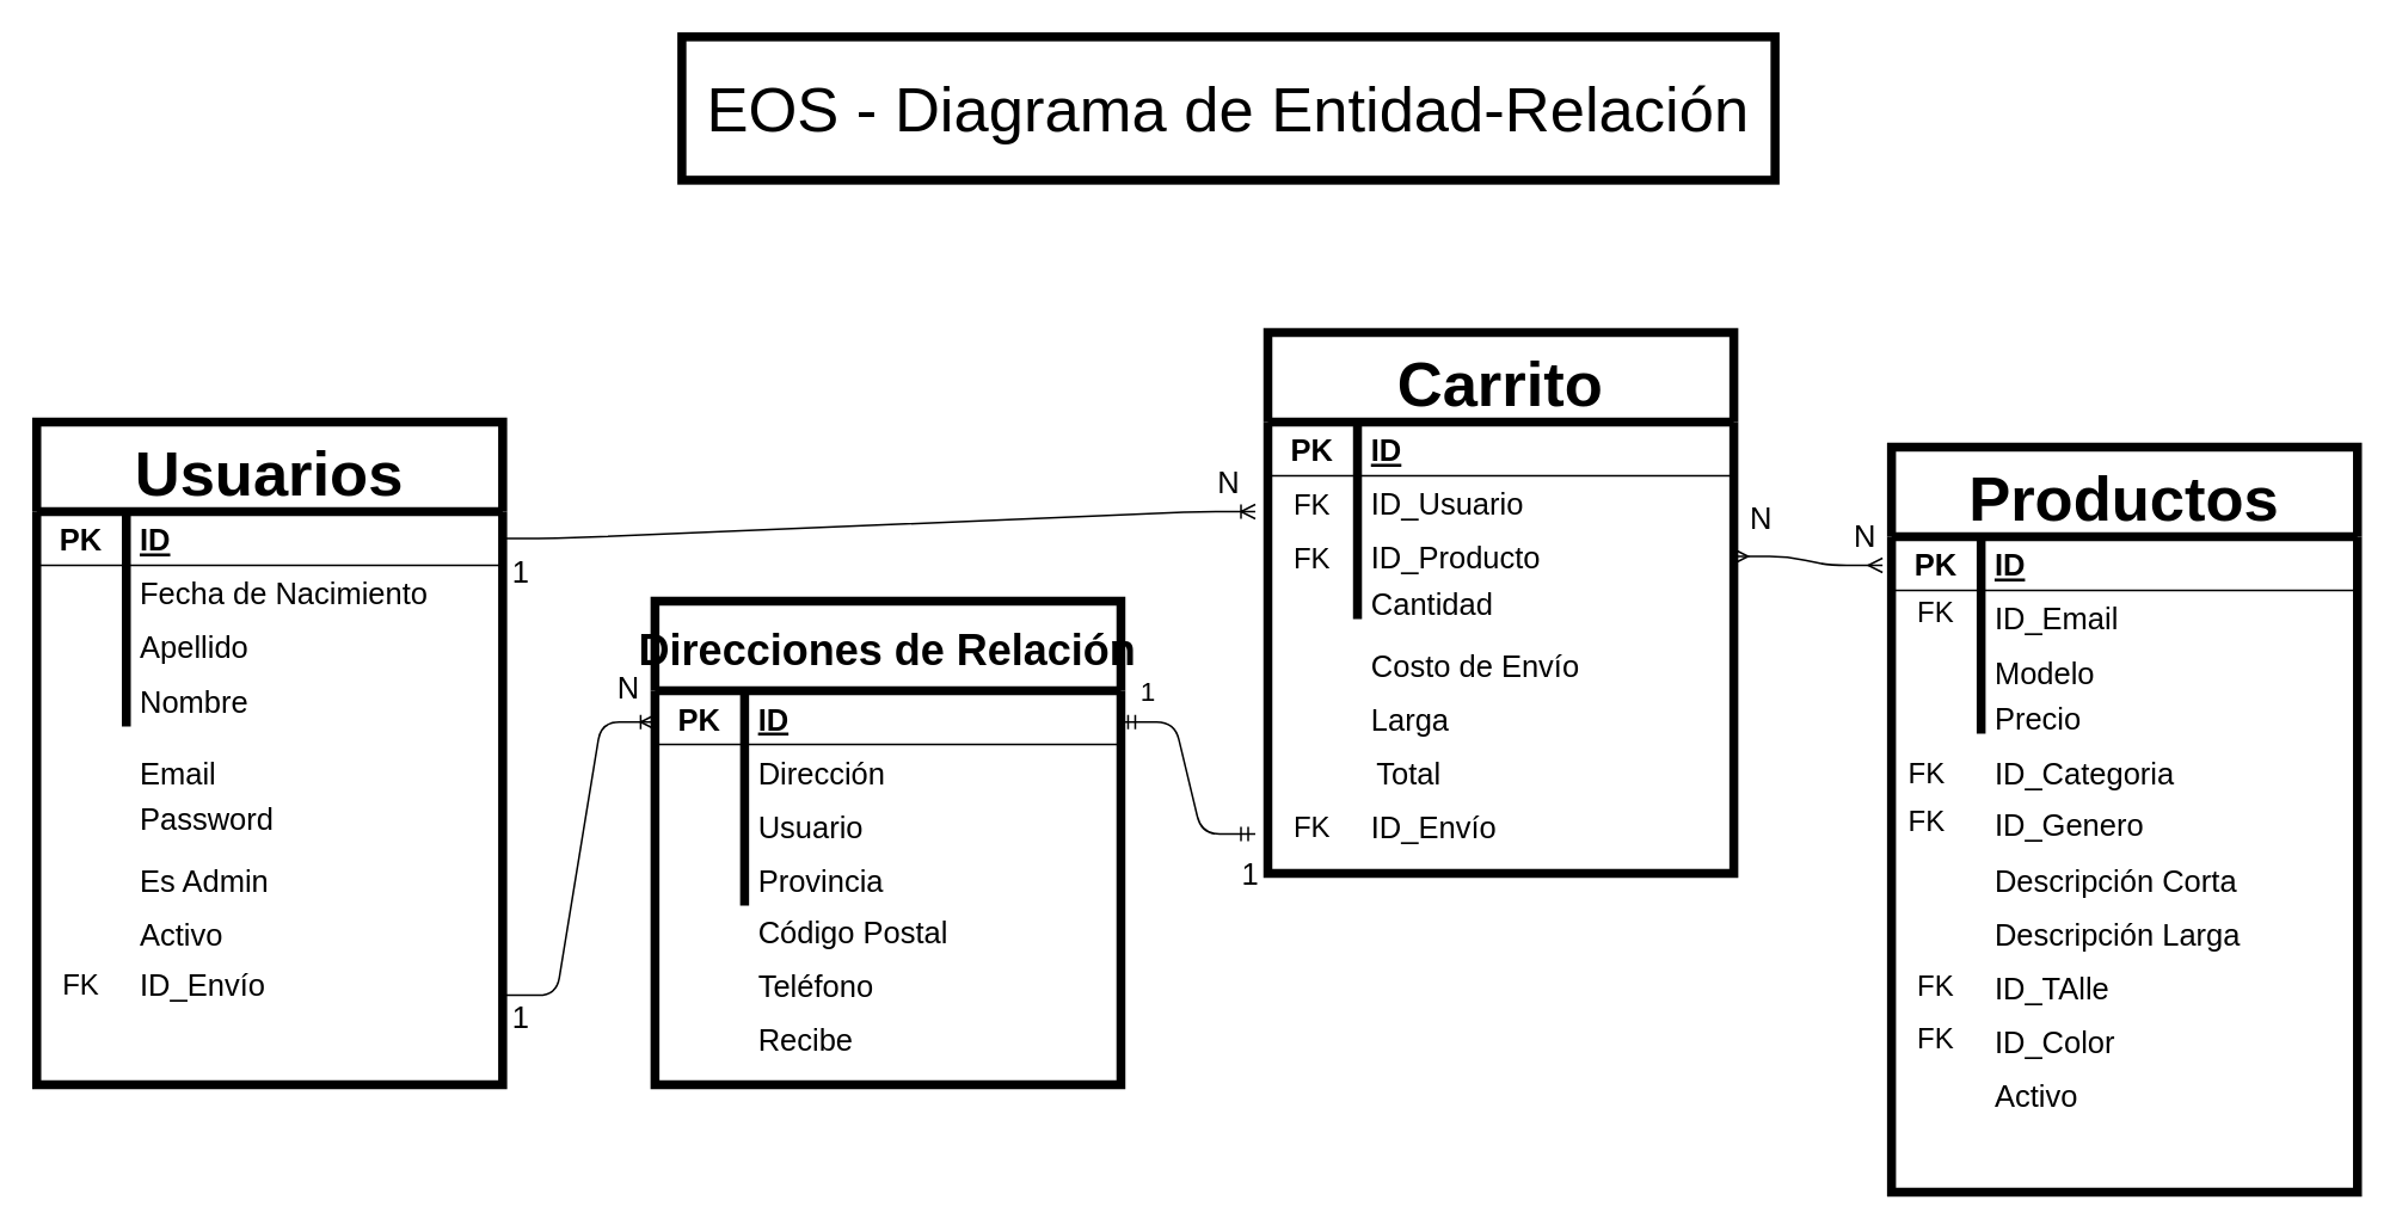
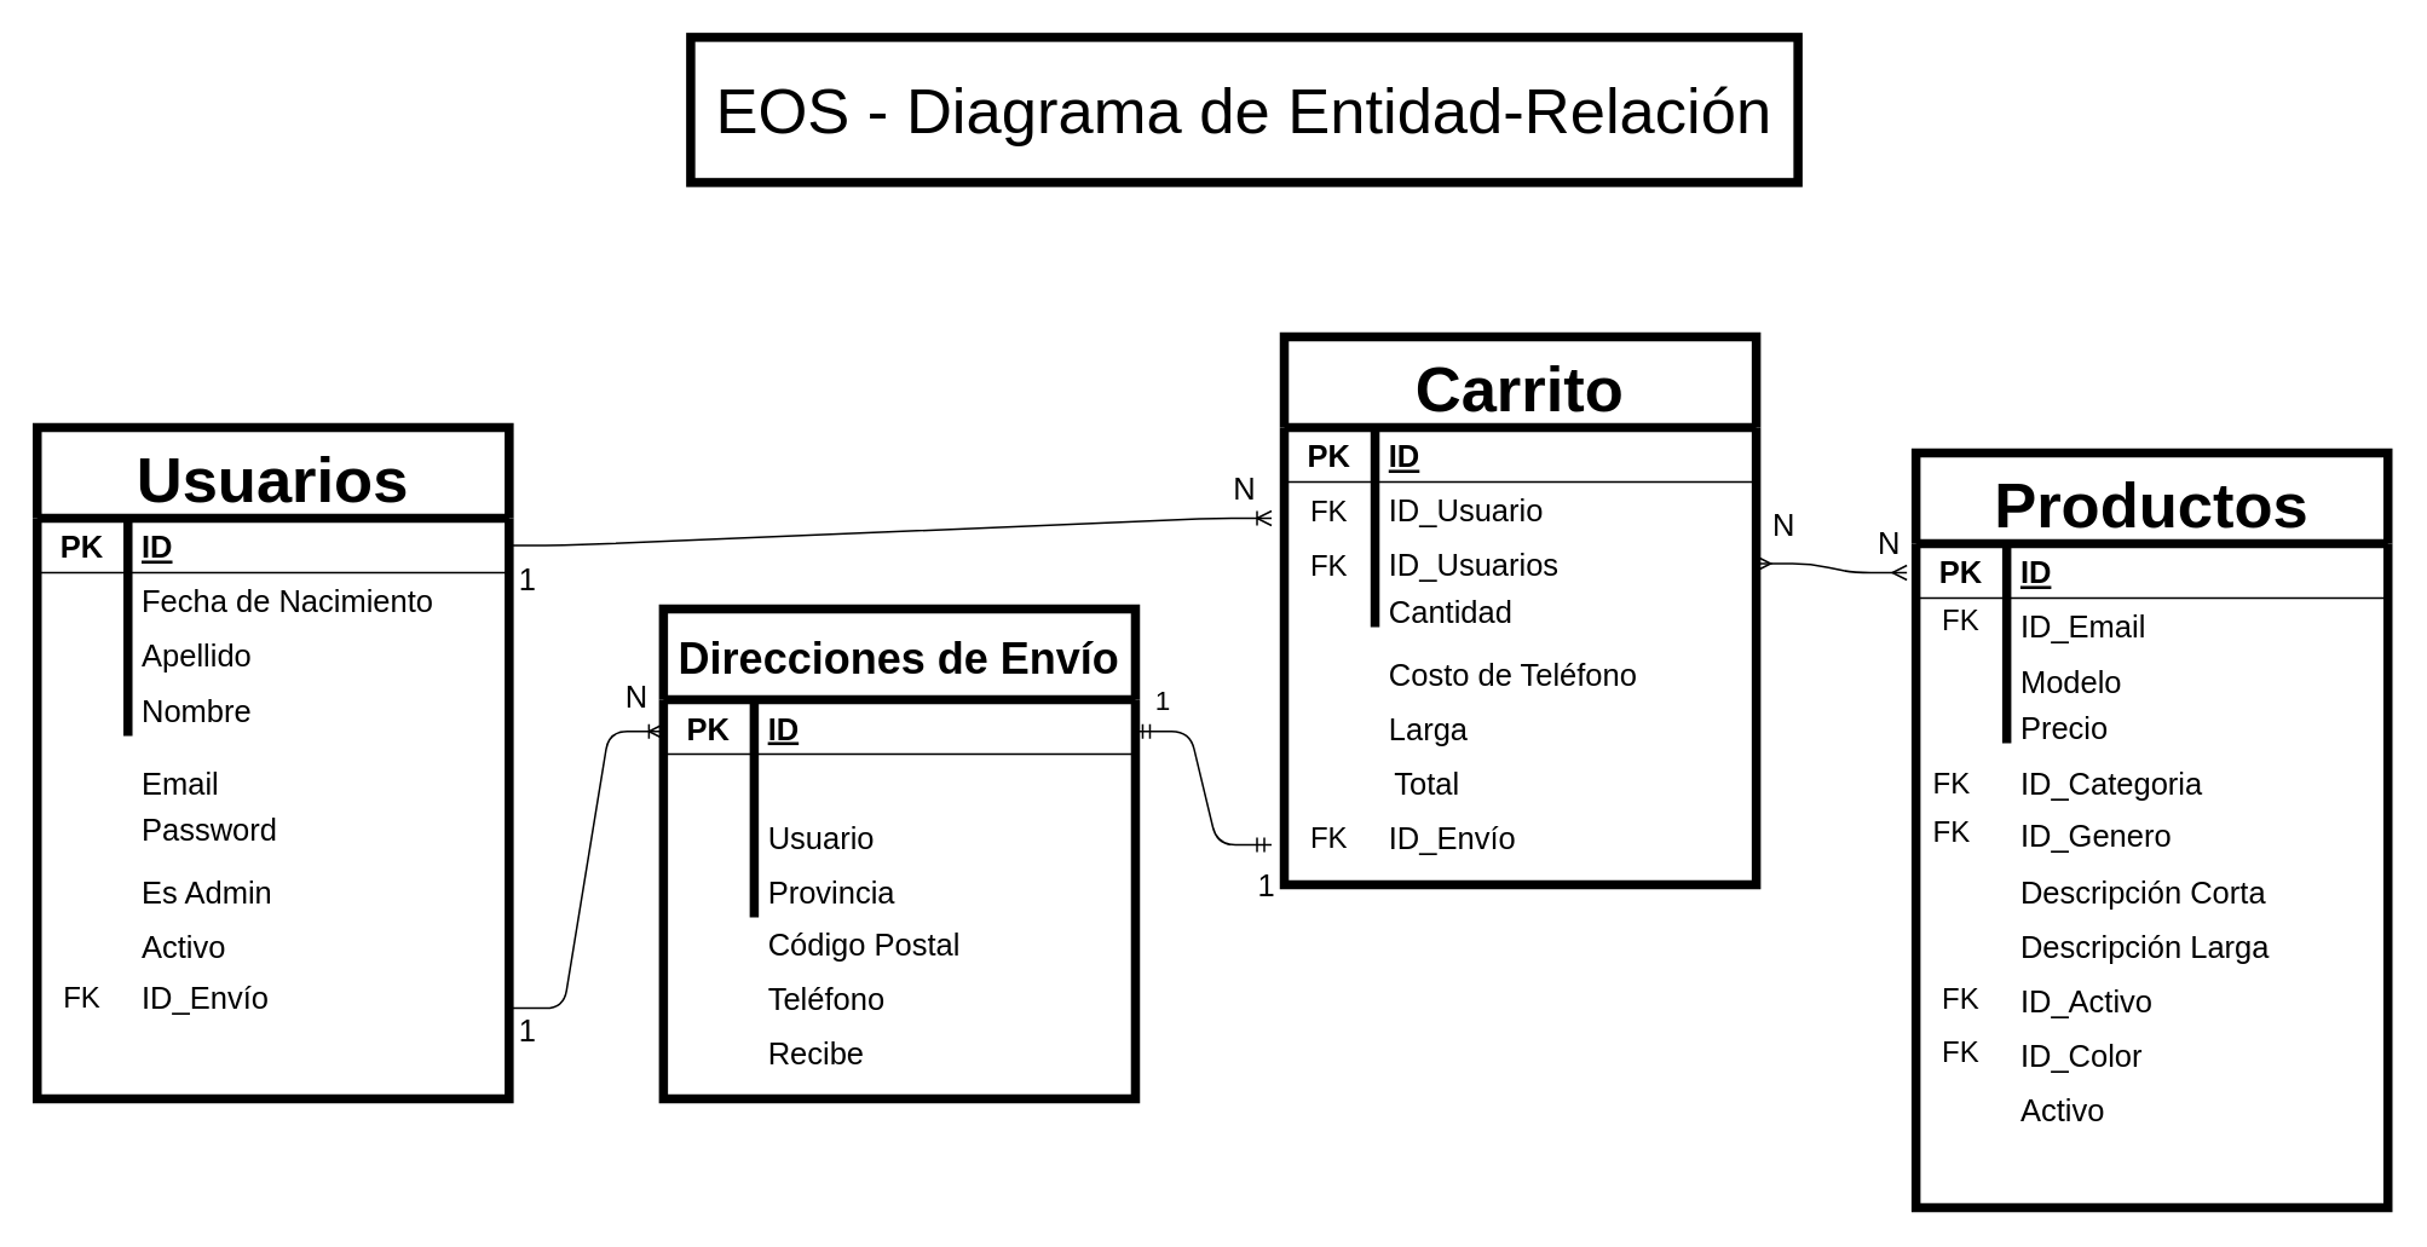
- <mxCell id="31" value="ID_Producto" style="shape=partialRectangle;connectable=0;fillColor=none;top=0;left=0;bottom=0;right=0;align=left;spacingLeft=6;overflow=hidden;fontSize=17;" vertex="1" parent="29"><mxGeometry x="50" width="210" height="30" as="geometry" /></mxCell>
+ <mxCell id="31" value="ID_Usuarios" style="shape=partialRectangle;connectable=0;fillColor=none;top=0;left=0;bottom=0;right=0;align=left;spacingLeft=6;overflow=hidden;fontSize=17;" vertex="1" parent="29"><mxGeometry x="50" width="210" height="30" as="geometry" /></mxCell>
- <mxCell id="39" value="Direcciones de Relación" style="shape=table;startSize=50;container=1;collapsible=1;childLayout=tableLayout;fixedRows=1;rowLines=0;fontStyle=1;align=center;resizeLast=1;strokeColor=#000000;strokeWidth=5;fontSize=24;" vertex="1" parent="1"><mxGeometry x="365" y="335" width="260" height="270" as="geometry" /></mxCell>
+ <mxCell id="39" value="Direcciones de Envío" style="shape=table;startSize=50;container=1;collapsible=1;childLayout=tableLayout;fixedRows=1;rowLines=0;fontStyle=1;align=center;resizeLast=1;strokeColor=#000000;strokeWidth=5;fontSize=24;" vertex="1" parent="1"><mxGeometry x="365" y="335" width="260" height="270" as="geometry" /></mxCell>
- <mxCell id="35" value="Costo de Envío" style="shape=partialRectangle;connectable=0;fillColor=none;top=0;left=0;bottom=0;right=0;align=left;spacingLeft=6;overflow=hidden;fontSize=17;" vertex="1" parent="1"><mxGeometry x="757" y="355" width="210" height="30" as="geometry" /></mxCell>
+ <mxCell id="35" value="Costo de Teléfono" style="shape=partialRectangle;connectable=0;fillColor=none;top=0;left=0;bottom=0;right=0;align=left;spacingLeft=6;overflow=hidden;fontSize=17;" vertex="1" parent="1"><mxGeometry x="757" y="355" width="210" height="30" as="geometry" /></mxCell>
- <mxCell id="45" value="Dirección" style="shape=partialRectangle;connectable=0;fillColor=none;top=0;left=0;bottom=0;right=0;align=left;spacingLeft=6;overflow=hidden;fontSize=17;" vertex="1" parent="43"><mxGeometry x="50" width="210" height="30" as="geometry" /></mxCell>
- <mxCell id="87" value="ID_TAlle" style="shape=partialRectangle;connectable=0;fillColor=none;top=0;left=0;bottom=0;right=0;align=left;spacingLeft=6;overflow=hidden;fontSize=17;" vertex="1" parent="1"><mxGeometry x="1105" y="535" width="210" height="30" as="geometry" /></mxCell>
+ <mxCell id="87" value="ID_Activo" style="shape=partialRectangle;connectable=0;fillColor=none;top=0;left=0;bottom=0;right=0;align=left;spacingLeft=6;overflow=hidden;fontSize=17;" vertex="1" parent="1"><mxGeometry x="1105" y="535" width="210" height="30" as="geometry" /></mxCell>
